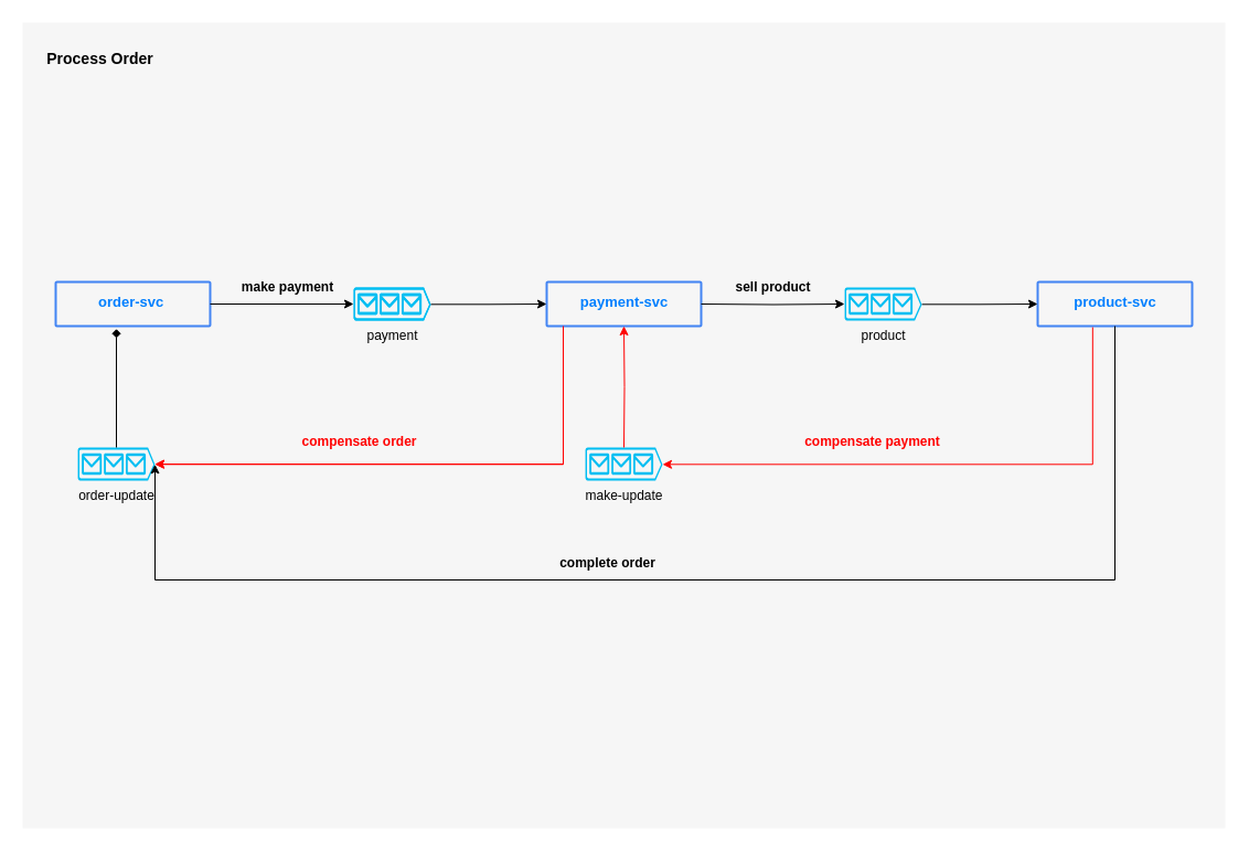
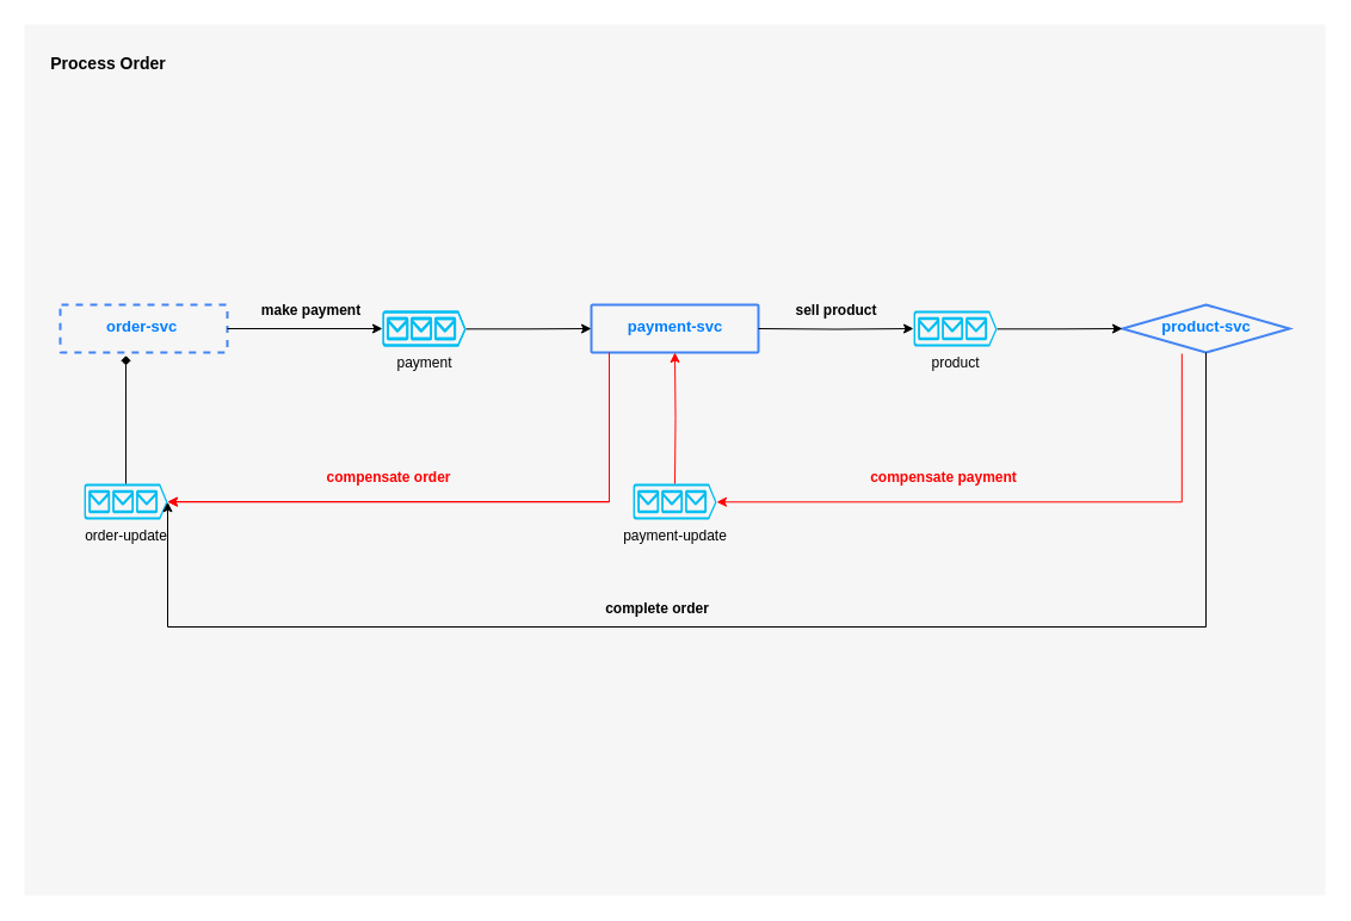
- <mxCell id="3" value="&lt;font color=&quot;#007fff&quot;&gt;&lt;span style=&quot;font-size: 13px;&quot;&gt;&lt;b&gt;order-svc&lt;span style=&quot;white-space: pre;&quot;&gt; &lt;/span&gt;&lt;/b&gt;&lt;/span&gt;&lt;/font&gt;" style="rounded=1;absoluteArcSize=1;arcSize=2;html=1;strokeColor=#4284F3;gradientColor=none;shadow=0;fontSize=12;fontColor=#9E9E9E;align=center;verticalAlign=top;spacing=10;spacingTop=-4;fillColor=none;strokeWidth=2;" parent="2" vertex="1"><mxGeometry x="30" y="235" width="140" height="40" as="geometry" /></mxCell>
+ <mxCell id="3" value="&lt;font color=&quot;#007fff&quot;&gt;&lt;span style=&quot;font-size: 13px;&quot;&gt;&lt;b&gt;order-svc&lt;span style=&quot;white-space: pre;&quot;&gt; &lt;/span&gt;&lt;/b&gt;&lt;/span&gt;&lt;/font&gt;" style="rounded=1;absoluteArcSize=1;arcSize=2;html=1;strokeColor=#4284F3;gradientColor=none;shadow=0;fontSize=12;fontColor=#9E9E9E;align=center;verticalAlign=top;spacing=10;spacingTop=-4;fillColor=none;strokeWidth=2;dashed=1;" parent="2" vertex="1"><mxGeometry x="30" y="235" width="140" height="40" as="geometry" /></mxCell>
- <mxCell id="5" value="&lt;font color=&quot;#007fff&quot;&gt;&lt;span style=&quot;font-size: 13px;&quot;&gt;&lt;b&gt;product-svc&lt;/b&gt;&lt;/span&gt;&lt;/font&gt;" style="rounded=1;absoluteArcSize=1;arcSize=2;html=1;strokeColor=#4284F3;gradientColor=none;shadow=0;fontSize=12;fontColor=#9E9E9E;align=center;verticalAlign=top;spacing=10;spacingTop=-4;fillColor=none;strokeWidth=2;" parent="2" vertex="1"><mxGeometry x="920" y="235" width="140" height="40" as="geometry" /></mxCell>
+ <mxCell id="5" value="&lt;font color=&quot;#007fff&quot;&gt;&lt;span style=&quot;font-size: 13px;&quot;&gt;&lt;b&gt;product-svc&lt;/b&gt;&lt;/span&gt;&lt;/font&gt;" style="rhombus;absoluteArcSize=1;arcSize=2;html=1;strokeColor=#4284F3;gradientColor=none;shadow=0;fontSize=12;fontColor=#9E9E9E;align=center;verticalAlign=top;spacing=10;spacingTop=-4;fillColor=none;strokeWidth=2;" parent="2" vertex="1"><mxGeometry x="920" y="235" width="140" height="40" as="geometry" /></mxCell>
- <mxCell id="14" value="make-update" style="verticalLabelPosition=bottom;html=1;verticalAlign=top;align=center;strokeColor=none;fillColor=#00BEF2;shape=mxgraph.azure.queue_generic;pointerEvents=1;fillStyle=solid;" parent="2" vertex="1"><mxGeometry x="510" y="385" width="70" height="30" as="geometry" /></mxCell>
+ <mxCell id="14" value="payment-update" style="verticalLabelPosition=bottom;html=1;verticalAlign=top;align=center;strokeColor=none;fillColor=#00BEF2;shape=mxgraph.azure.queue_generic;pointerEvents=1;fillStyle=solid;" parent="2" vertex="1"><mxGeometry x="510" y="385" width="70" height="30" as="geometry" /></mxCell>
